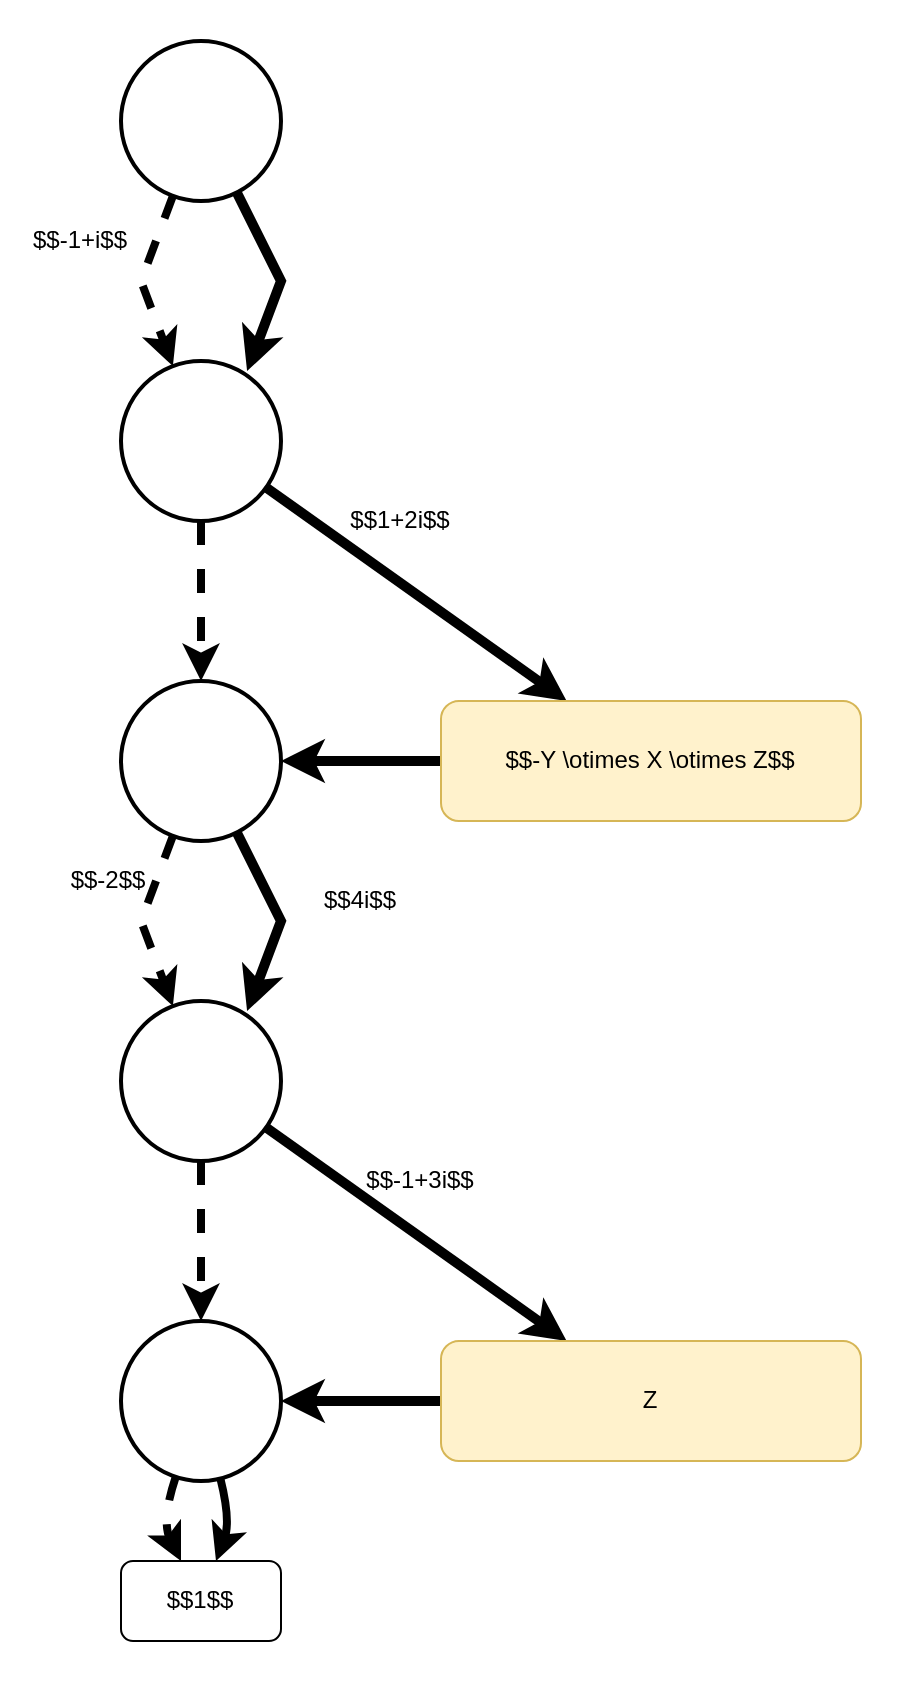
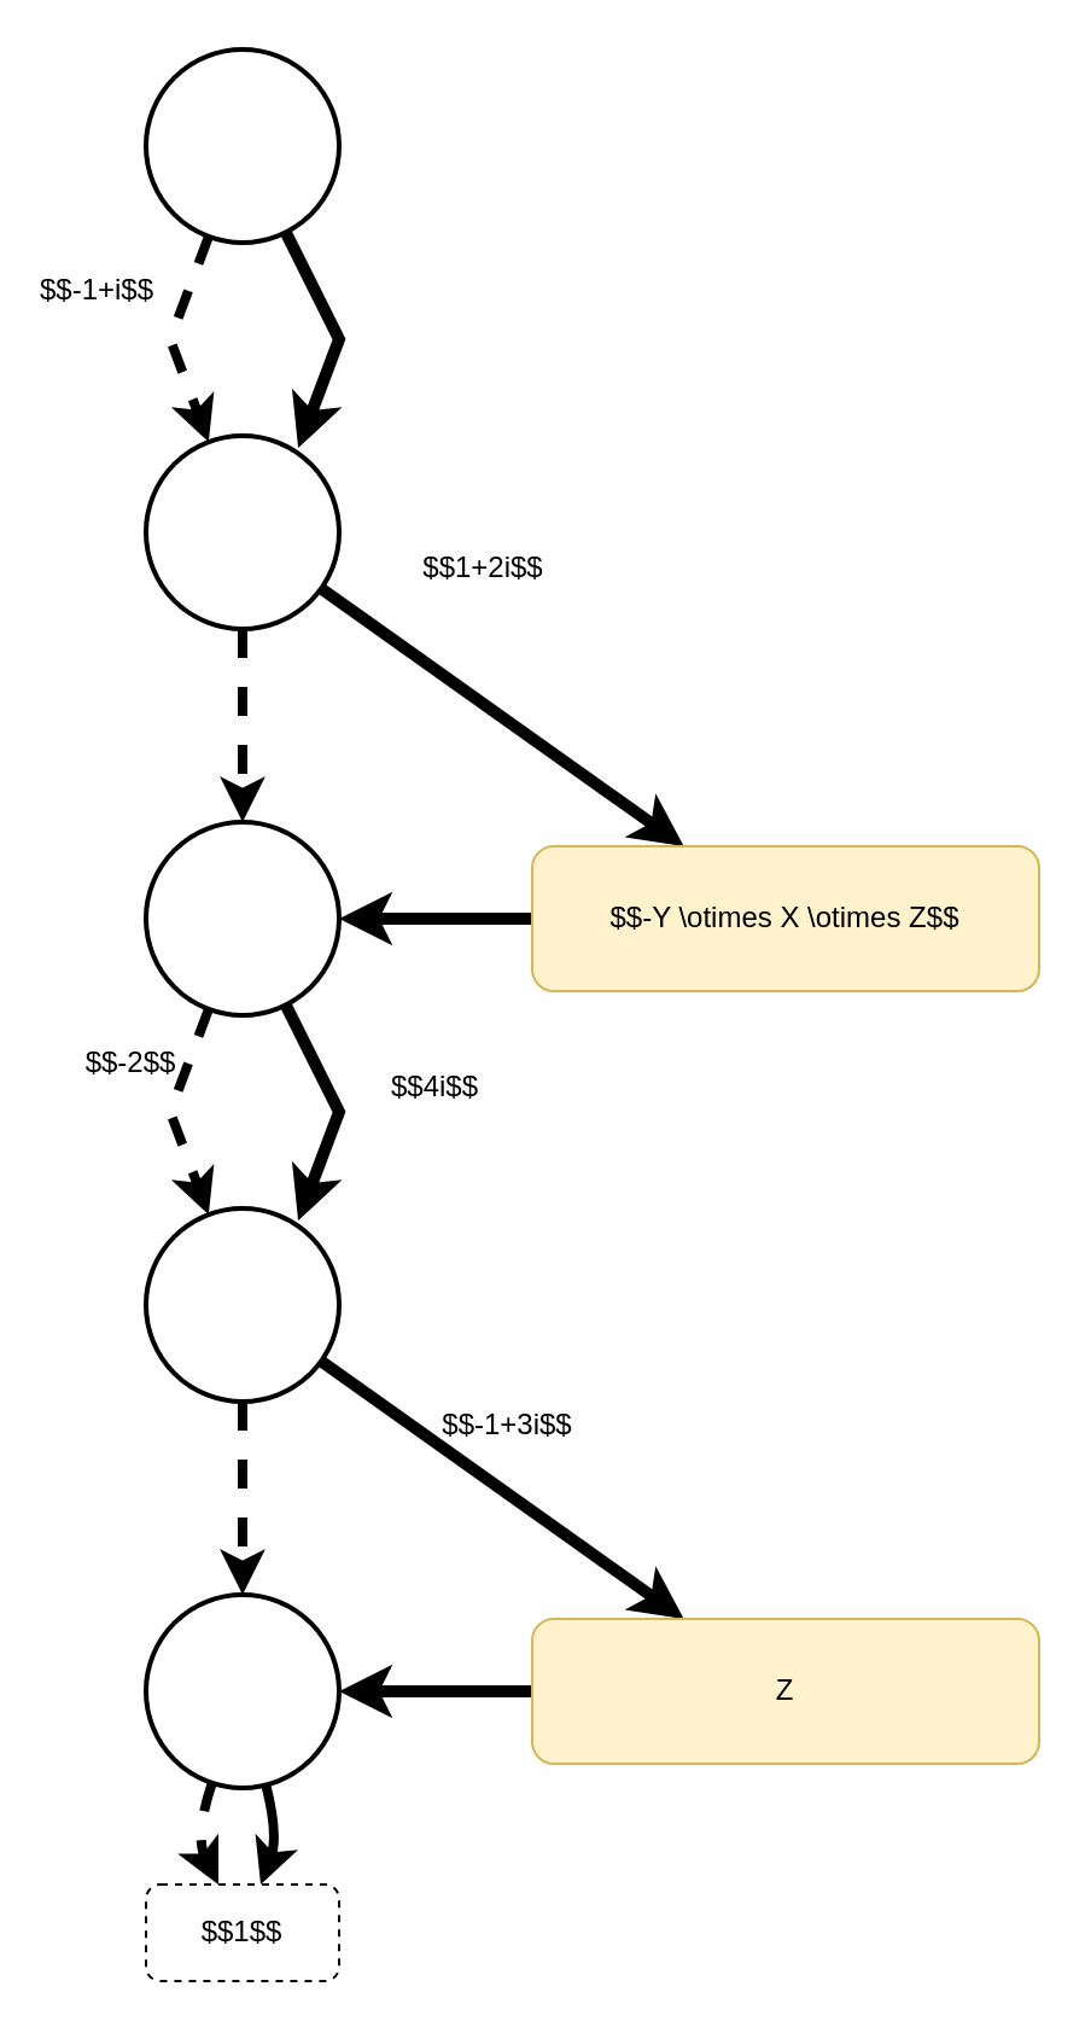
- <mxCell id="19" value="$$1+2i$$" style="text;html=1;strokeColor=none;fillColor=none;align=center;verticalAlign=middle;whiteSpace=wrap;rounded=0;" vertex="1" parent="1"><mxGeometry x="180" y="250" width="40" height="20" as="geometry" /></mxCell>
+ <mxCell id="19" value="$$1+2i$$" style="text;html=1;strokeColor=none;fillColor=none;align=center;verticalAlign=middle;whiteSpace=wrap;rounded=0;" vertex="1" parent="1"><mxGeometry x="180" y="225" width="40" height="20" as="geometry" /></mxCell>
- <mxCell id="14" value="$$1$$" style="rounded=1;whiteSpace=wrap;html=1;" parent="1" vertex="1"><mxGeometry x="60" y="780" width="80" height="40" as="geometry" /></mxCell>
+ <mxCell id="14" value="$$1$$" style="rounded=1;whiteSpace=wrap;html=1;dashed=1;" parent="1" vertex="1"><mxGeometry x="60" y="780" width="80" height="40" as="geometry" /></mxCell>
